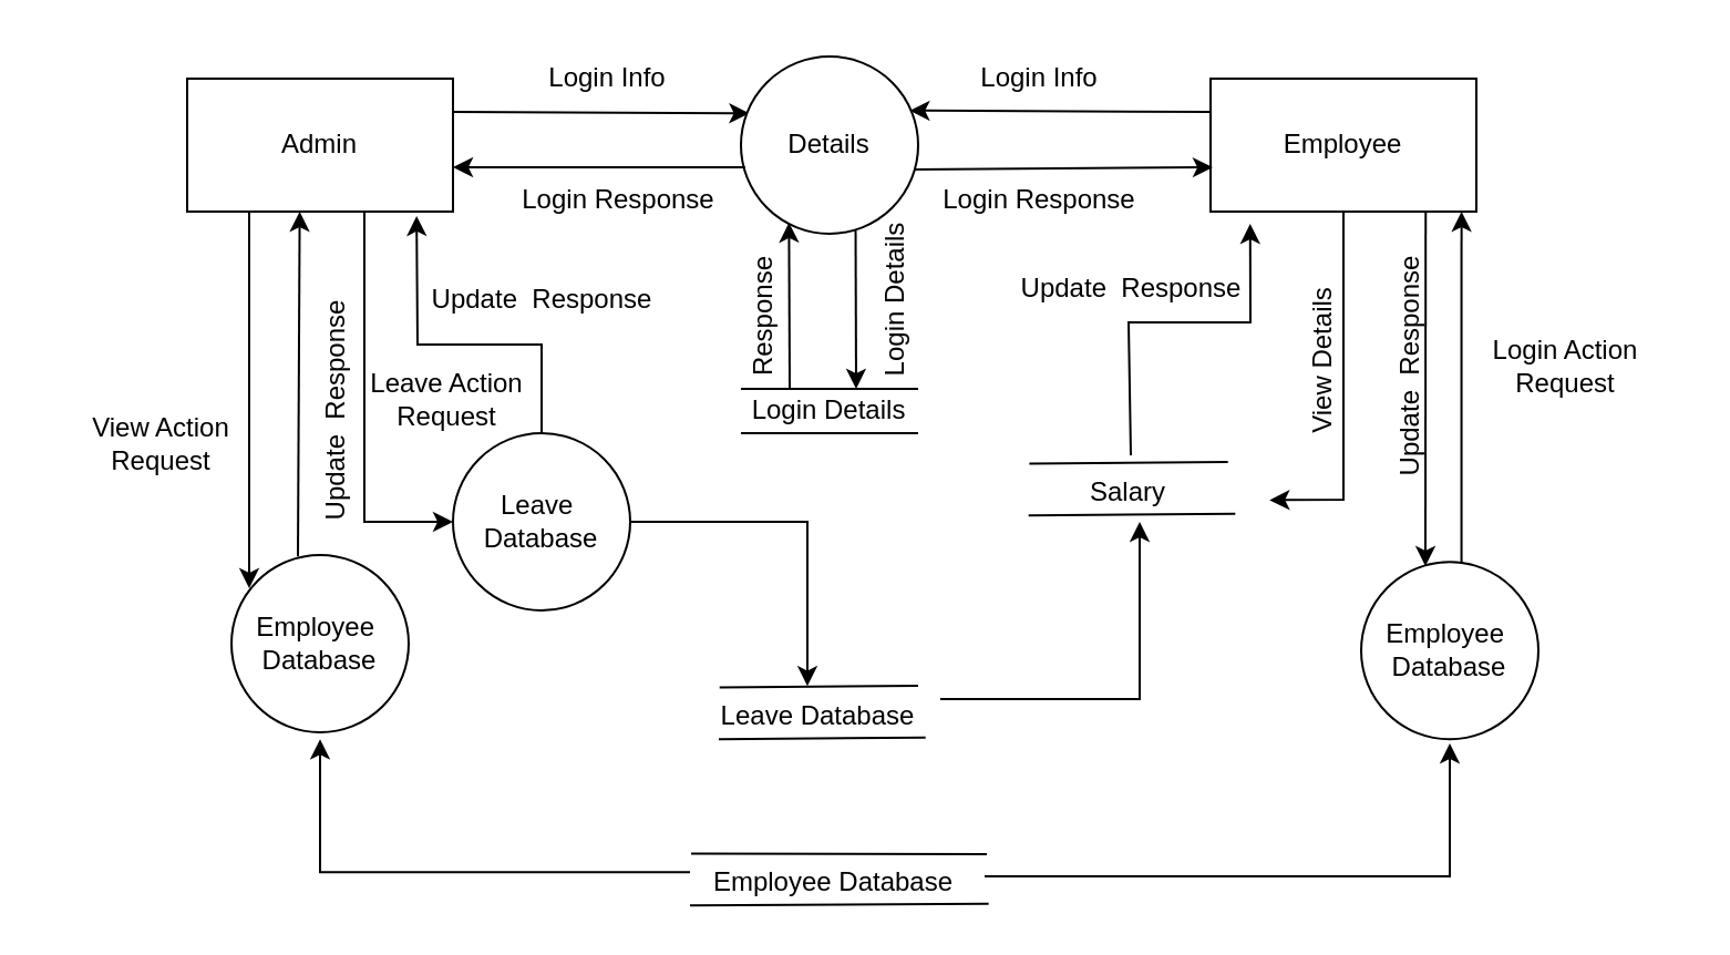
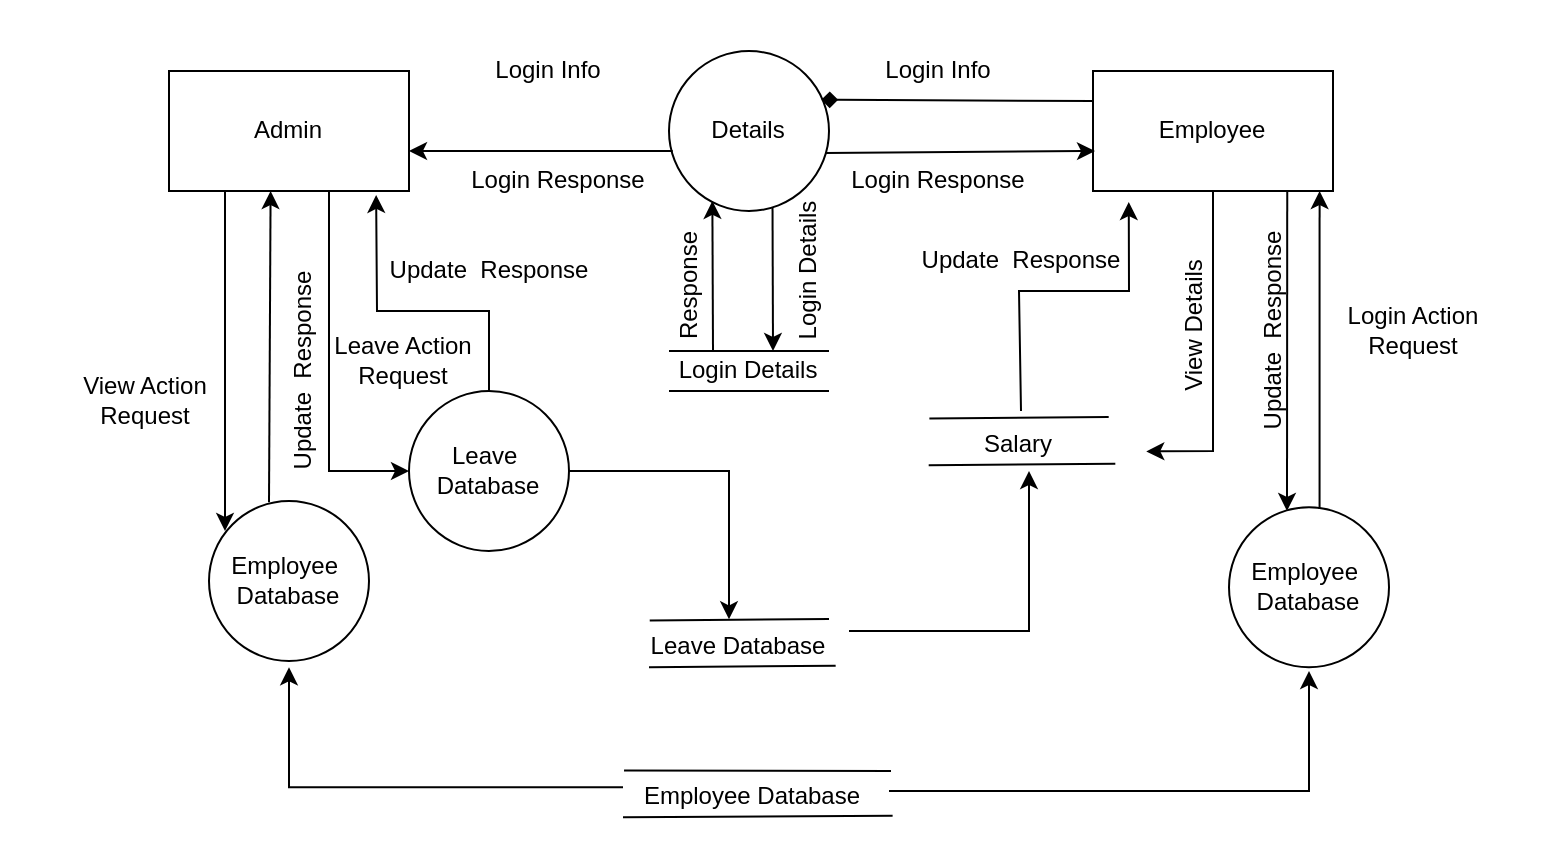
- <mxCell id="13" value="" style="endArrow=classic;html=1;rounded=0;entryX=0.952;entryY=0.305;entryDx=0;entryDy=0;entryPerimeter=0;exitX=0;exitY=0.25;exitDx=0;exitDy=0;" parent="1" source="5" target="8" edge="1"><mxGeometry width="50" height="50" relative="1" as="geometry"><mxPoint x="534.12" y="50.56" as="sourcePoint" /><mxPoint x="406.32" y="49.84" as="targetPoint" /></mxGeometry></mxCell>
+ <mxCell id="13" value="" style="endArrow=diamond;html=1;rounded=0;entryX=0.952;entryY=0.305;entryDx=0;entryDy=0;entryPerimeter=0;exitX=0;exitY=0.25;exitDx=0;exitDy=0;" parent="1" source="5" target="8" edge="1"><mxGeometry width="50" height="50" relative="1" as="geometry"><mxPoint x="534.12" y="50.56" as="sourcePoint" /><mxPoint x="406.32" y="49.84" as="targetPoint" /></mxGeometry></mxCell>
- <mxCell id="6" value="" style="endArrow=classic;html=1;rounded=0;exitX=1;exitY=0.25;exitDx=0;exitDy=0;entryX=0.047;entryY=0.321;entryDx=0;entryDy=0;entryPerimeter=0;" parent="1" source="2" target="8" edge="1"><mxGeometry width="50" height="50" relative="1" as="geometry"><mxPoint x="234" y="75" as="sourcePoint" /><mxPoint x="334" y="49" as="targetPoint" /></mxGeometry></mxCell>
